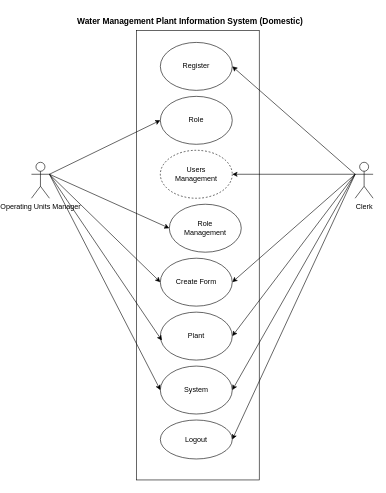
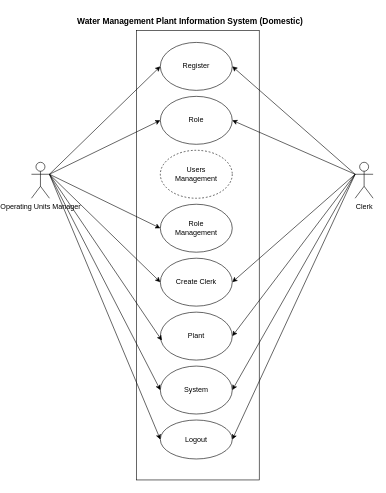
+ <mxCell id="11" value="" style="endArrow=classic;html=1;rounded=0;exitX=1;exitY=0.333;exitDx=0;exitDy=0;exitPerimeter=0;entryX=0;entryY=0.5;entryDx=0;entryDy=0;" parent="1" source="3" target="7" edge="1"><mxGeometry width="50" height="50" relative="1" as="geometry"><mxPoint x="270" y="360" as="sourcePoint" /><mxPoint x="320" y="310" as="targetPoint" /></mxGeometry></mxCell>
- <mxCell id="17" value="" style="endArrow=classic;html=1;rounded=0;exitX=0;exitY=0.333;exitDx=0;exitDy=0;exitPerimeter=0;" parent="1" source="4" target="6" edge="1"><mxGeometry width="50" height="50" relative="1" as="geometry"><mxPoint x="60" y="300" as="sourcePoint" /><mxPoint x="245" y="210" as="targetPoint" /></mxGeometry></mxCell>
+ <mxCell id="17" value="" style="endArrow=classic;html=1;rounded=0;exitX=0;exitY=0.333;exitDx=0;exitDy=0;exitPerimeter=0;entryX=1;entryY=0.5;entryDx=0;entryDy=0;" parent="1" source="4" target="5" edge="1"><mxGeometry width="50" height="50" relative="1" as="geometry"><mxPoint x="60" y="300" as="sourcePoint" /><mxPoint x="245" y="210" as="targetPoint" /></mxGeometry></mxCell>
- <mxCell id="22" value="Role&lt;br&gt;Management" style="ellipse;whiteSpace=wrap;html=1;" parent="1" vertex="1"><mxGeometry x="250" y="340" width="120" height="80" as="geometry" /></mxCell>
+ <mxCell id="22" value="Role&lt;br&gt;Management" style="ellipse;whiteSpace=wrap;html=1;" parent="1" vertex="1"><mxGeometry x="235" y="340" width="120" height="80" as="geometry" /></mxCell>
- <mxCell id="10" value="Create Form" style="ellipse;whiteSpace=wrap;html=1;" parent="1" vertex="1"><mxGeometry x="235" y="430" width="120" height="80" as="geometry" /></mxCell>
+ <mxCell id="10" value="Create Clerk" style="ellipse;whiteSpace=wrap;html=1;" parent="1" vertex="1"><mxGeometry x="235" y="430" width="120" height="80" as="geometry" /></mxCell>
+ <mxCell id="25" value="" style="endArrow=classic;html=1;rounded=0;exitX=1;exitY=0.333;exitDx=0;exitDy=0;exitPerimeter=0;entryX=0;entryY=0.5;entryDx=0;entryDy=0;" edge="1" parent="1" source="3" target="24"><mxGeometry width="50" height="50" relative="1" as="geometry"><mxPoint x="270" y="650" as="sourcePoint" /><mxPoint x="320" y="600" as="targetPoint" /></mxGeometry></mxCell>
